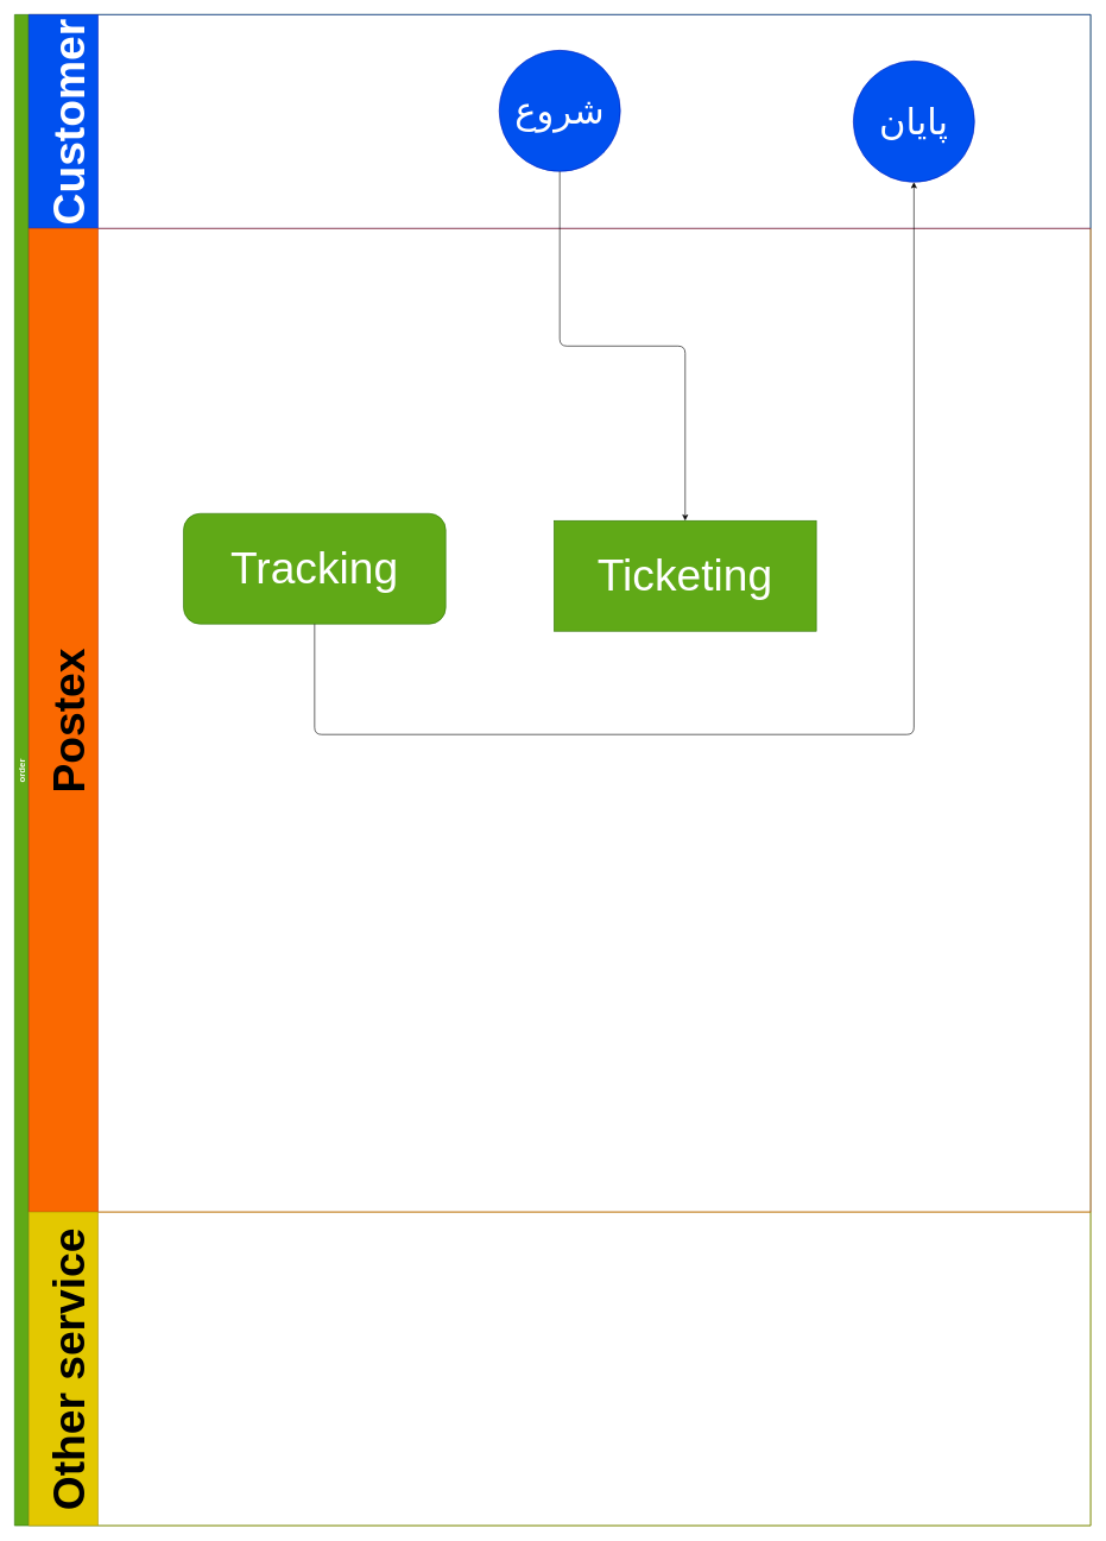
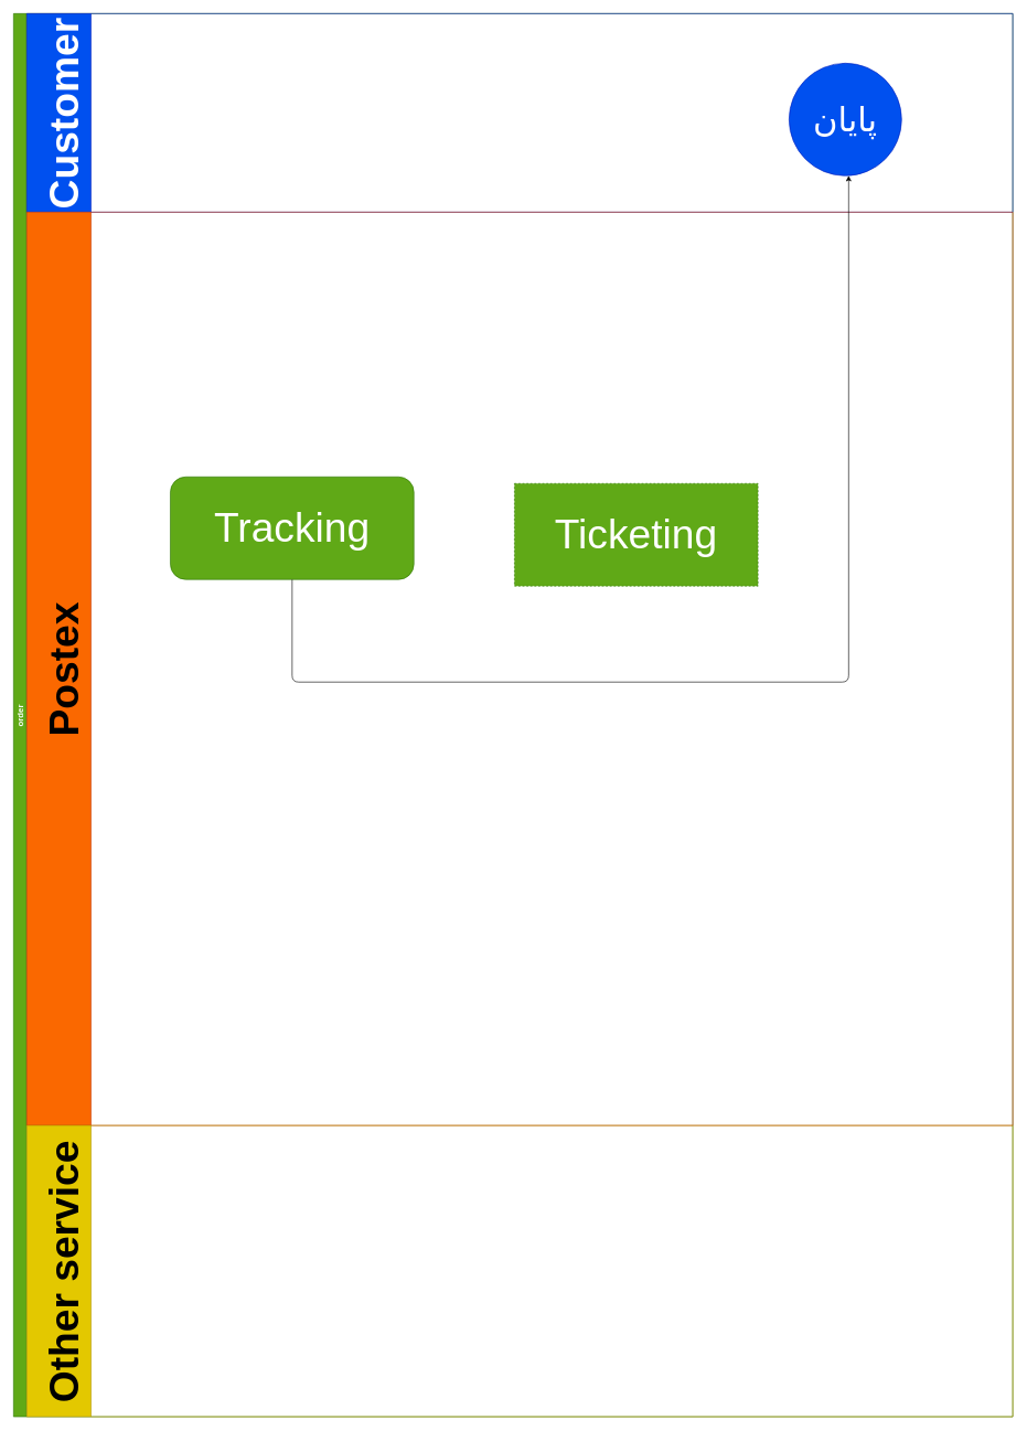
- <mxCell id="4" value="&lt;span style=&quot;font-size: 51px&quot;&gt;شروع&lt;/span&gt;" style="ellipse;whiteSpace=wrap;html=1;aspect=fixed;fontSize=13;fillColor=#0050ef;strokeColor=#001DBC;fontColor=#ffffff;" vertex="1" parent="3"><mxGeometry x="660" y="50" width="170" height="170" as="geometry" /></mxCell>
- <mxCell id="5" value="&lt;font style=&quot;font-size: 51px&quot;&gt;پایان&lt;/font&gt;" style="ellipse;whiteSpace=wrap;html=1;aspect=fixed;fontSize=13;fillColor=#0050ef;strokeColor=#001DBC;fontColor=#ffffff;" parent="3" vertex="1"><mxGeometry x="1157" y="65" width="170" height="170" as="geometry" /></mxCell>
+ <mxCell id="5" value="&lt;font style=&quot;font-size: 51px&quot;&gt;پایان&lt;/font&gt;" style="ellipse;whiteSpace=wrap;html=1;aspect=fixed;fontSize=13;fillColor=#0050ef;strokeColor=#001DBC;fontColor=#ffffff;" parent="3" vertex="1"><mxGeometry x="1152" y="75" width="170" height="170" as="geometry" /></mxCell>
- <mxCell id="10" style="edgeStyle=orthogonalEdgeStyle;html=1;exitX=0.5;exitY=1;exitDx=0;exitDy=0;entryX=0.5;entryY=0;entryDx=0;entryDy=0;fontSize=62;" edge="1" parent="2" source="4" target="8"><mxGeometry relative="1" as="geometry" /></mxCell>
- <mxCell id="8" value="&lt;span style=&quot;font-size: 62px&quot;&gt;Ticketing&lt;/span&gt;" style="whiteSpace=wrap;html=1;fontSize=13;fillColor=#60a917;strokeColor=#2D7600;fontColor=#ffffff;" vertex="1" parent="6"><mxGeometry x="737" y="410" width="368" height="155" as="geometry" /></mxCell>
+ <mxCell id="8" value="&lt;span style=&quot;font-size: 62px&quot;&gt;Ticketing&lt;/span&gt;" style="whiteSpace=wrap;html=1;fontSize=13;fillColor=#60a917;strokeColor=#2D7600;fontColor=#ffffff;dashed=1;" vertex="1" parent="6"><mxGeometry x="737" y="410" width="368" height="155" as="geometry" /></mxCell>
